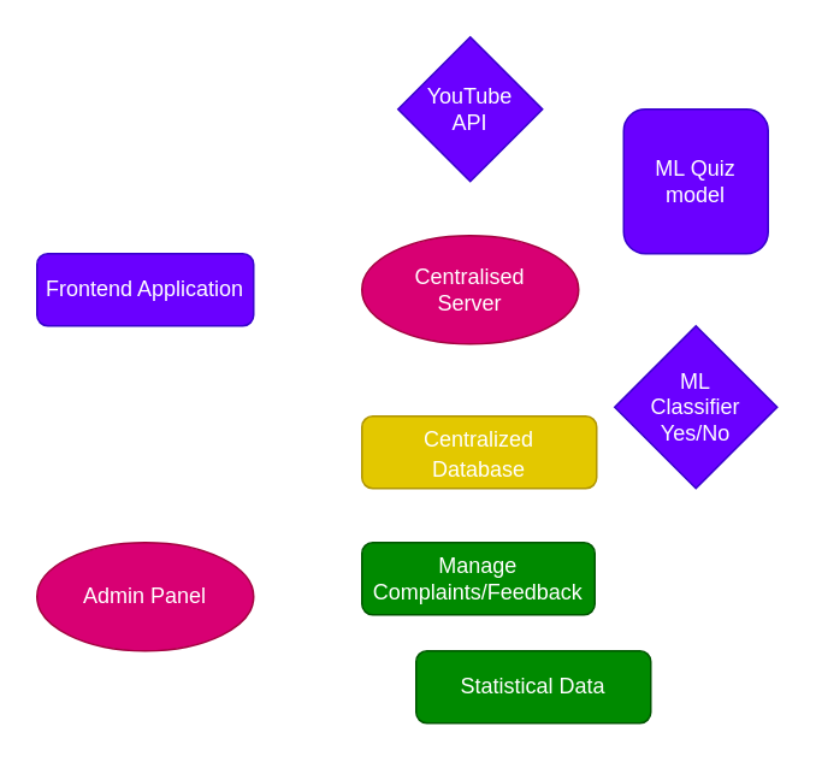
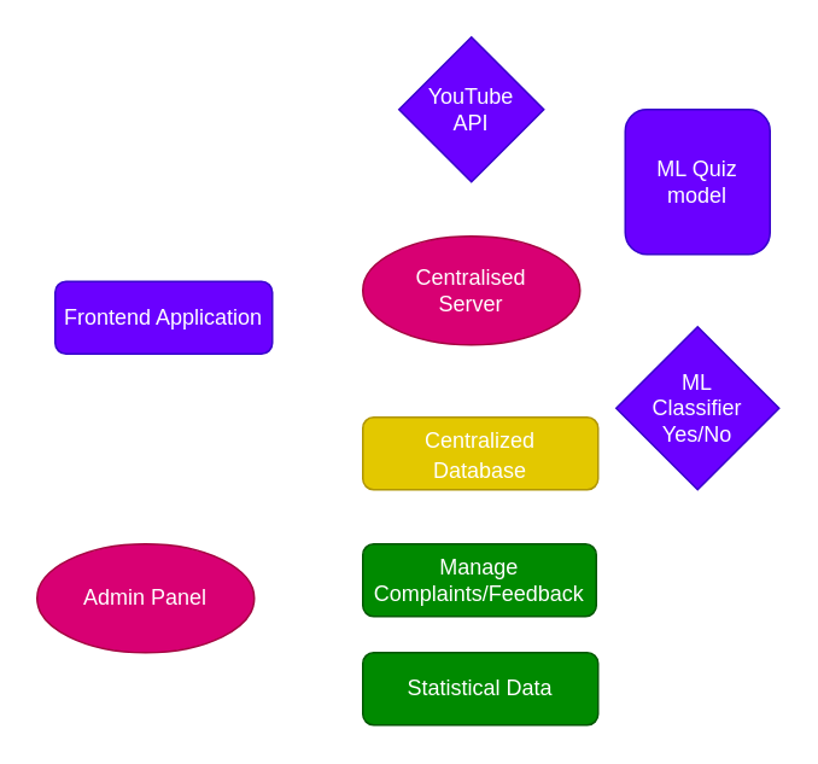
- <mxCell id="2" value="Frontend Application" style="whiteSpace=wrap;html=1;rounded=1;fillColor=#6a00ff;fontColor=#ffffff;strokeColor=#3700CC;gradientDirection=south;gradientColor=none;" parent="1" vertex="1"><mxGeometry x="20" y="140" width="120" height="40" as="geometry" /></mxCell>
+ <mxCell id="2" value="Frontend Application" style="whiteSpace=wrap;html=1;rounded=1;fillColor=#6a00ff;fontColor=#ffffff;strokeColor=#3700CC;gradientDirection=south;gradientColor=none;" parent="1" vertex="1"><mxGeometry x="30" y="155" width="120" height="40" as="geometry" /></mxCell>
- <mxCell id="16" value="Statistical Data" style="whiteSpace=wrap;html=1;rounded=1;fillColor=#008a00;fontColor=#ffffff;strokeColor=#005700;gradientDirection=south;" parent="1" vertex="1"><mxGeometry x="230" y="360" width="130" height="40" as="geometry" /></mxCell>
+ <mxCell id="16" value="Statistical Data" style="whiteSpace=wrap;html=1;rounded=1;fillColor=#008a00;fontColor=#ffffff;strokeColor=#005700;gradientDirection=south;" parent="1" vertex="1"><mxGeometry x="200" y="360" width="130" height="40" as="geometry" /></mxCell>
